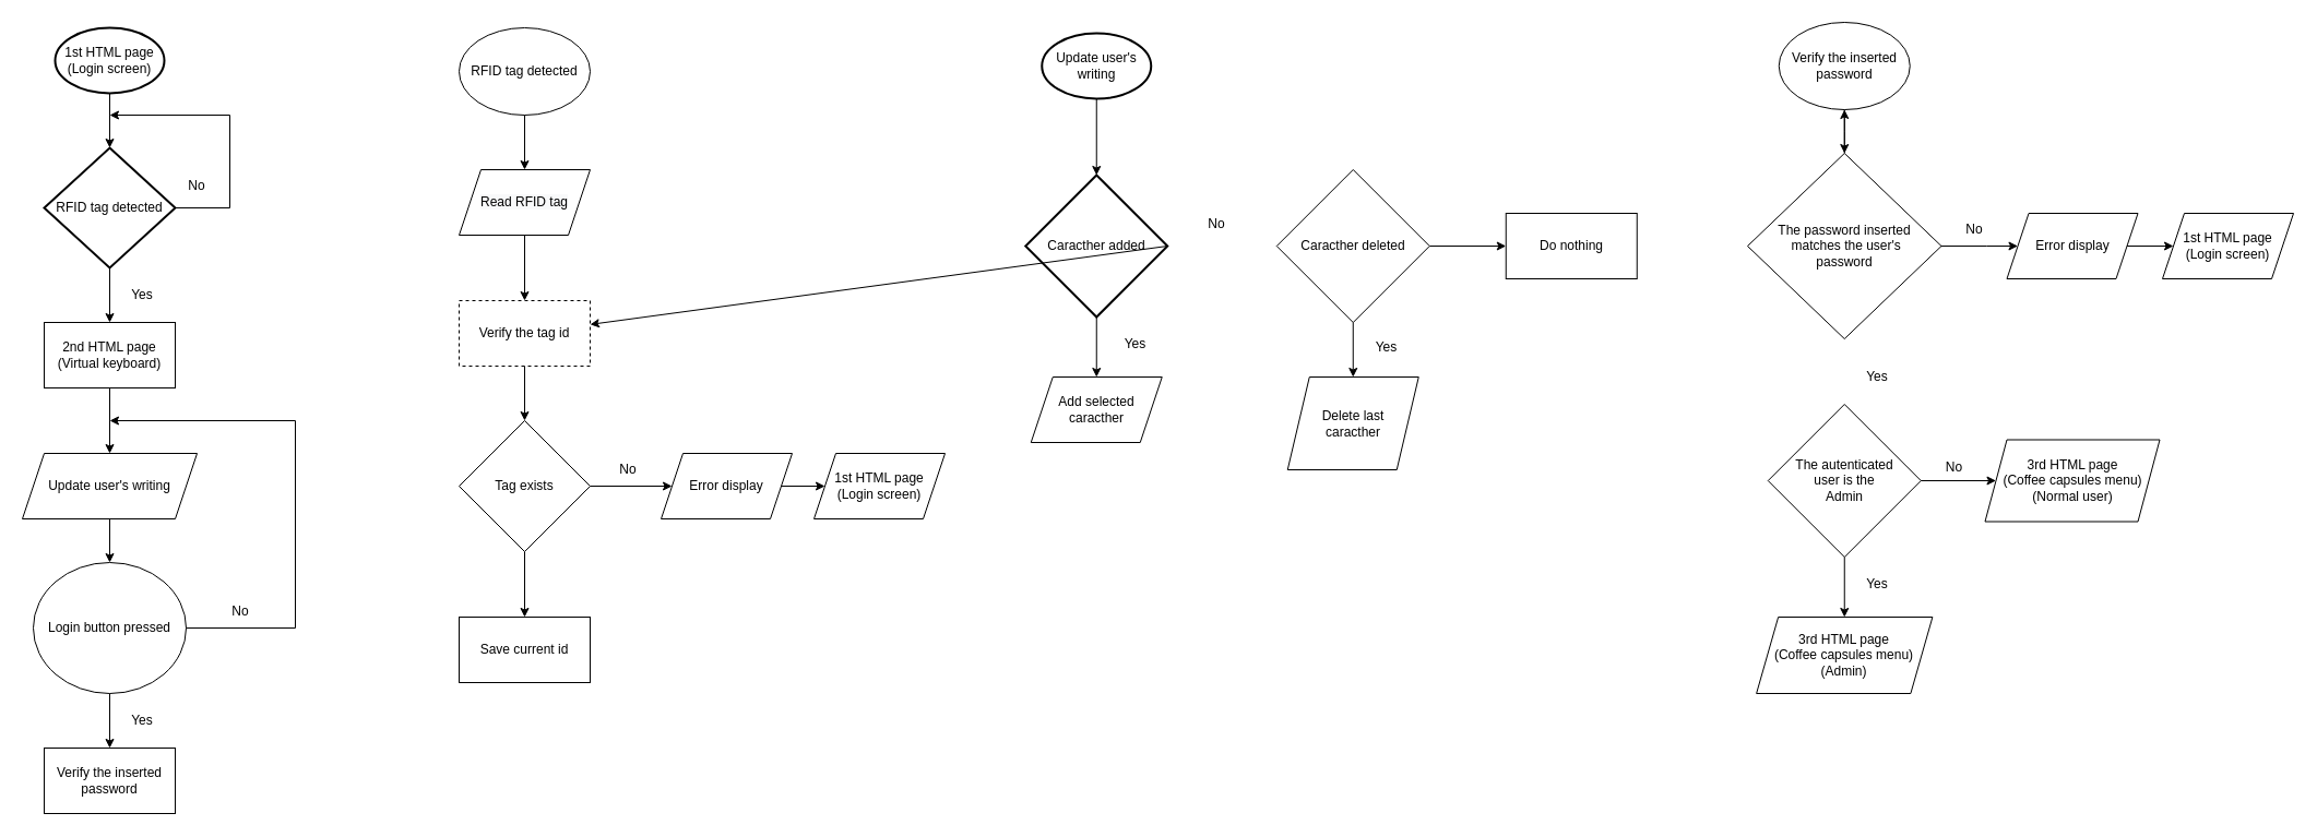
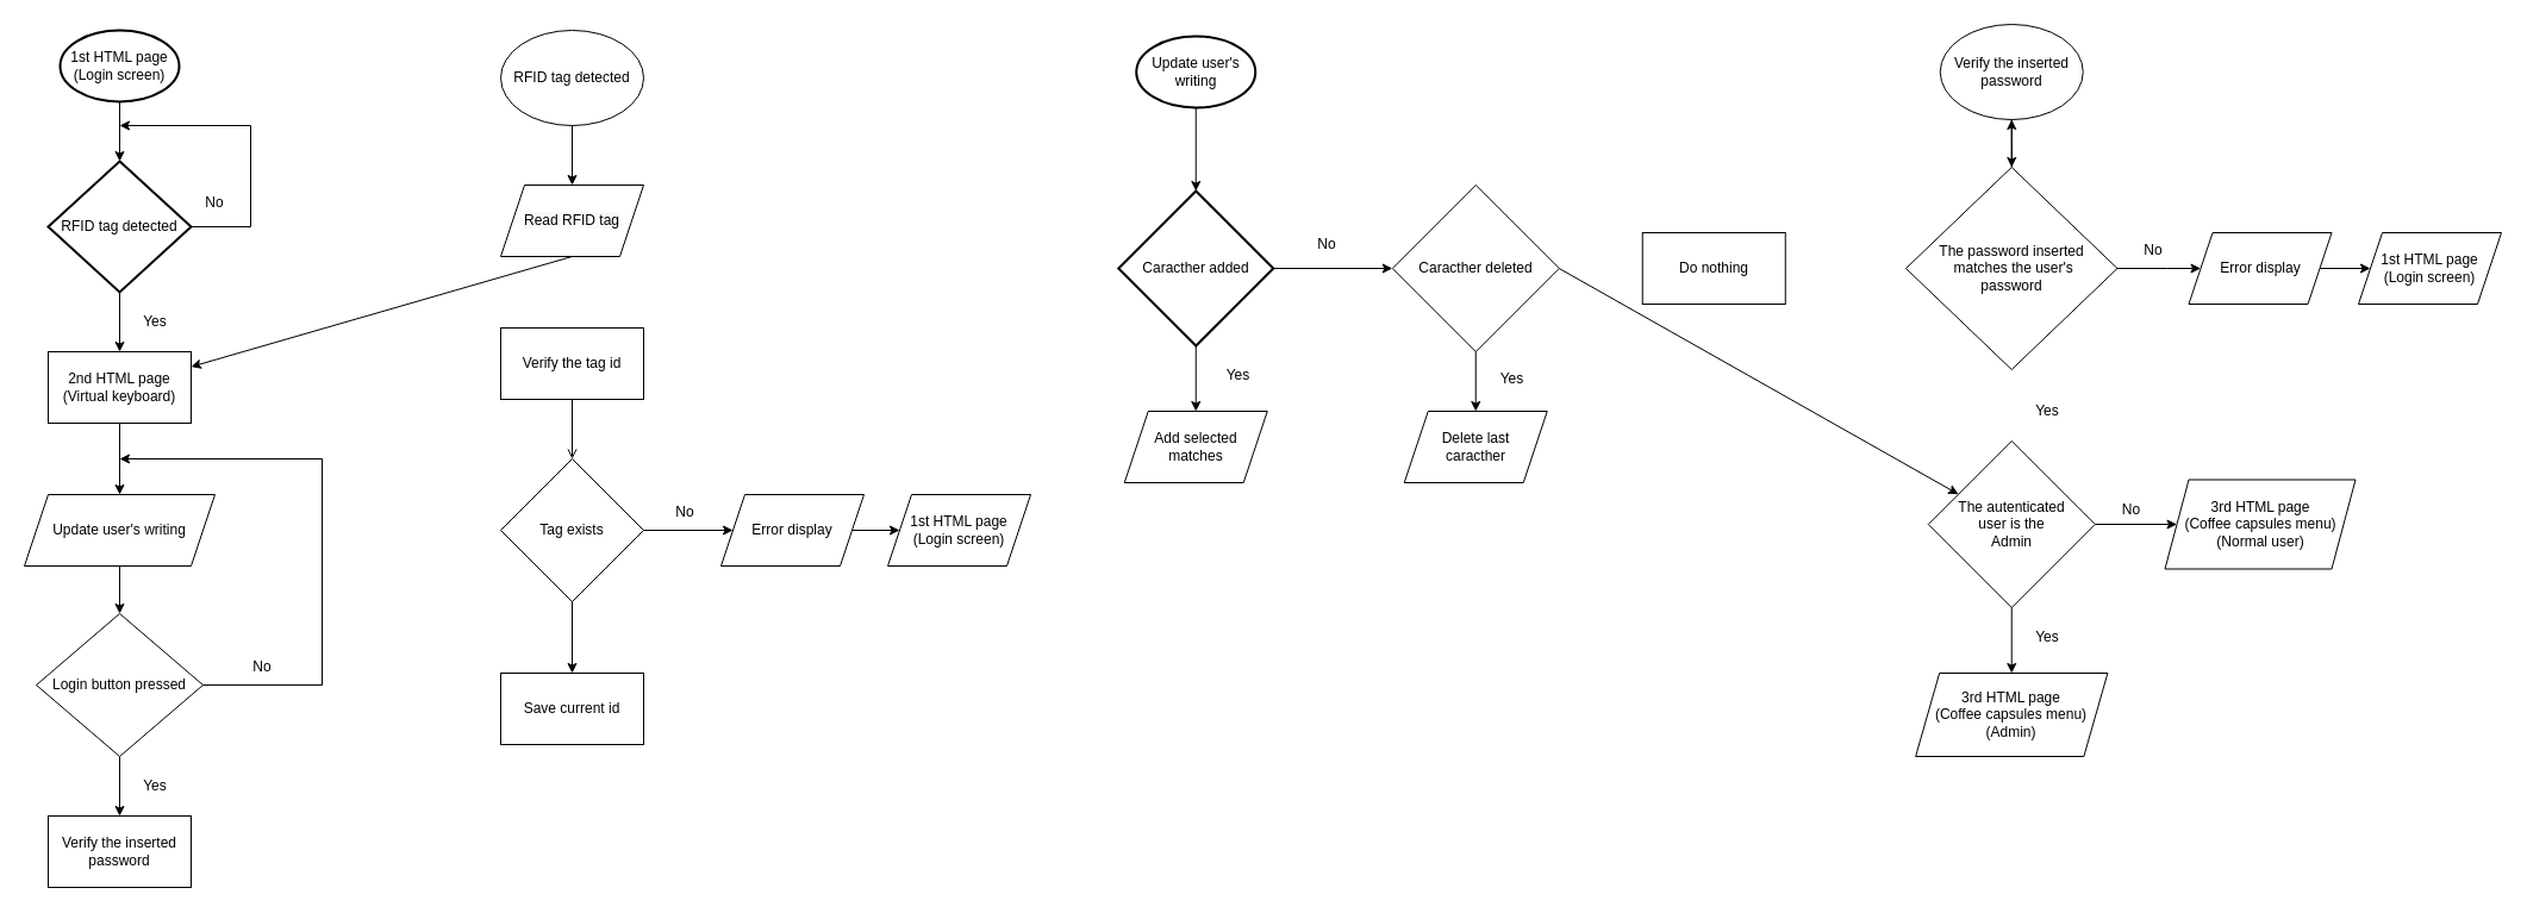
- <mxCell id="44" value="" style="endArrow=classic;html=1;rounded=0;exitX=1;exitY=0.5;exitDx=0;exitDy=0;entryX=0;entryY=0.5;entryDx=0;entryDy=0;" parent="1" source="16" target="43" edge="1"><mxGeometry width="50" height="50" relative="1" as="geometry"><mxPoint x="1518.75" y="270" as="sourcePoint" /><mxPoint x="1568.75" y="220" as="targetPoint" /></mxGeometry></mxCell>
+ <mxCell id="44" value="" style="endArrow=classic;html=1;rounded=0;exitX=1;exitY=0.5;exitDx=0;exitDy=0;" parent="1" source="16" target="47" edge="1"><mxGeometry width="50" height="50" relative="1" as="geometry"><mxPoint x="1518.75" y="270" as="sourcePoint" /><mxPoint x="1568.75" y="220" as="targetPoint" /></mxGeometry></mxCell>
- <mxCell id="28" value="" style="endArrow=classic;html=1;rounded=0;exitX=0.5;exitY=1;exitDx=0;exitDy=0;" parent="1" source="56" target="25" edge="1"><mxGeometry width="50" height="50" relative="1" as="geometry"><mxPoint x="480" y="215" as="sourcePoint" /><mxPoint x="160" y="235" as="targetPoint" /></mxGeometry></mxCell>
+ <mxCell id="28" value="" style="endArrow=classic;html=1;rounded=0;exitX=0.5;exitY=1;exitDx=0;exitDy=0;" parent="1" source="56" target="5" edge="1"><mxGeometry width="50" height="50" relative="1" as="geometry"><mxPoint x="480" y="215" as="sourcePoint" /><mxPoint x="160" y="235" as="targetPoint" /></mxGeometry></mxCell>
- <mxCell id="41" value="" style="endArrow=classic;html=1;rounded=0;exitX=1;exitY=0.5;exitDx=0;exitDy=0;exitPerimeter=0;" parent="1" source="12" target="25" edge="1"><mxGeometry width="50" height="50" relative="1" as="geometry"><mxPoint x="828.75" y="370" as="sourcePoint" /><mxPoint x="878.75" y="320" as="targetPoint" /></mxGeometry></mxCell>
+ <mxCell id="41" value="" style="endArrow=classic;html=1;rounded=0;entryX=0;entryY=0.5;entryDx=0;entryDy=0;exitX=1;exitY=0.5;exitDx=0;exitDy=0;exitPerimeter=0;" parent="1" source="12" target="16" edge="1"><mxGeometry width="50" height="50" relative="1" as="geometry"><mxPoint x="828.75" y="370" as="sourcePoint" /><mxPoint x="878.75" y="320" as="targetPoint" /></mxGeometry></mxCell>
- <mxCell id="25" value="Verify the tag id" style="rounded=0;whiteSpace=wrap;html=1;dashed=1;" parent="1" vertex="1"><mxGeometry x="420" y="275" width="120" height="60" as="geometry" /></mxCell>
+ <mxCell id="25" value="Verify the tag id" style="rounded=0;whiteSpace=wrap;html=1;" parent="1" vertex="1"><mxGeometry x="420" y="275" width="120" height="60" as="geometry" /></mxCell>
- <mxCell id="58" value="&lt;span&gt;Add selected caracther&lt;/span&gt;" style="shape=parallelogram;perimeter=parallelogramPerimeter;whiteSpace=wrap;html=1;fixedSize=1;" vertex="1" parent="1"><mxGeometry x="943.75" y="345" width="120" height="60" as="geometry" /></mxCell>
+ <mxCell id="58" value="&lt;span&gt;Add selected matches&lt;/span&gt;" style="shape=parallelogram;perimeter=parallelogramPerimeter;whiteSpace=wrap;html=1;fixedSize=1;" vertex="1" parent="1"><mxGeometry x="943.75" y="345" width="120" height="60" as="geometry" /></mxCell>
- <mxCell id="29" value="" style="endArrow=classic;html=1;rounded=0;entryX=0.5;entryY=0;entryDx=0;entryDy=0;exitX=0.5;exitY=1;exitDx=0;exitDy=0;" parent="1" source="25" target="26" edge="1"><mxGeometry width="50" height="50" relative="1" as="geometry"><mxPoint x="245" y="295" as="sourcePoint" /><mxPoint x="295" y="245" as="targetPoint" /></mxGeometry></mxCell>
+ <mxCell id="29" value="" style="endArrow=open;html=1;rounded=0;entryX=0.5;entryY=0;entryDx=0;entryDy=0;exitX=0.5;exitY=1;exitDx=0;exitDy=0;" parent="1" source="25" target="26" edge="1"><mxGeometry width="50" height="50" relative="1" as="geometry"><mxPoint x="245" y="295" as="sourcePoint" /><mxPoint x="295" y="245" as="targetPoint" /></mxGeometry></mxCell>
- <mxCell id="59" value="&lt;span&gt;Delete last &lt;br&gt;caracther&lt;/span&gt;" style="shape=parallelogram;perimeter=parallelogramPerimeter;whiteSpace=wrap;html=1;fixedSize=1;" vertex="1" parent="1"><mxGeometry x="1178.75" y="345" width="120" height="85" as="geometry" /></mxCell>
+ <mxCell id="59" value="&lt;span&gt;Delete last &lt;br&gt;caracther&lt;/span&gt;" style="shape=parallelogram;perimeter=parallelogramPerimeter;whiteSpace=wrap;html=1;fixedSize=1;" vertex="1" parent="1"><mxGeometry x="1178.75" y="345" width="120" height="60" as="geometry" /></mxCell>
- <mxCell id="18" value="Login button pressed" style="ellipse;whiteSpace=wrap;html=1;" parent="1" vertex="1"><mxGeometry x="30" y="515" width="140" height="120" as="geometry" /></mxCell>
+ <mxCell id="18" value="Login button pressed" style="rhombus;whiteSpace=wrap;html=1;" parent="1" vertex="1"><mxGeometry x="30" y="515" width="140" height="120" as="geometry" /></mxCell>
